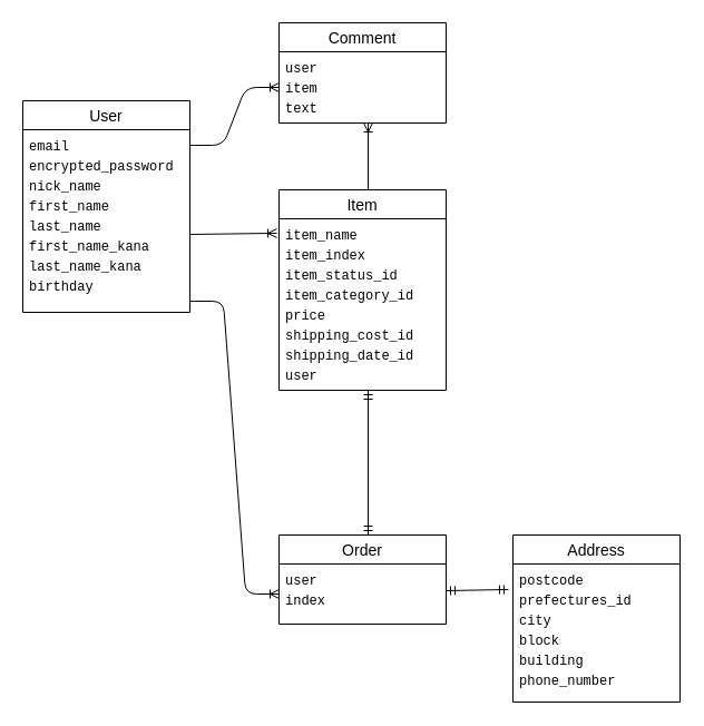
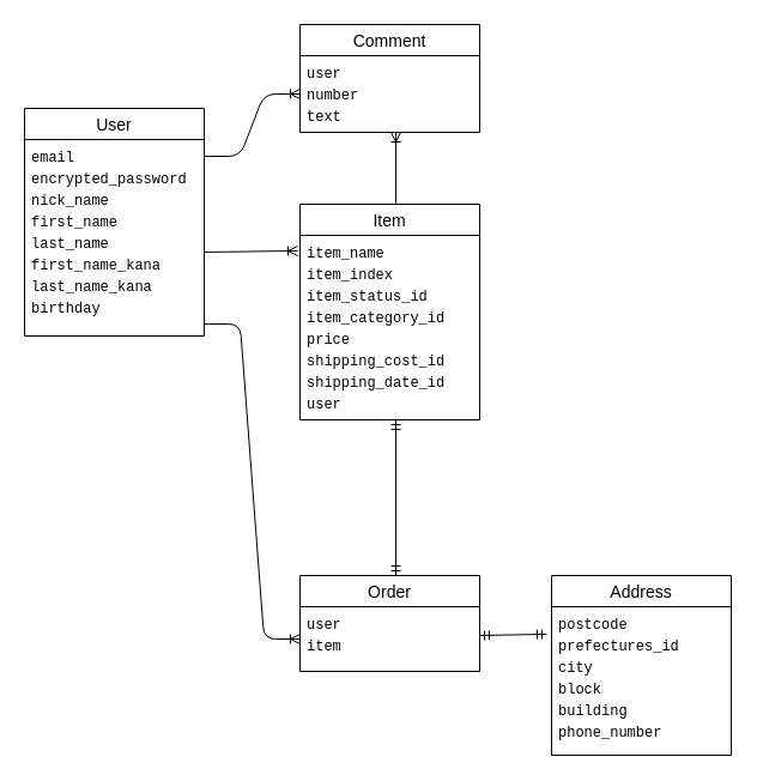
- <mxCell id="11" value="&lt;div style=&quot;font-family: Menlo, Monaco, &amp;quot;Courier New&amp;quot;, monospace; line-height: 18px; white-space: pre;&quot;&gt;&lt;div style=&quot;&quot;&gt;&lt;span style=&quot;background-color: rgb(255, 255, 255);&quot;&gt;&lt;font style=&quot;color: rgb(0, 0, 0);&quot;&gt;user&lt;/font&gt;&lt;/span&gt;&lt;/div&gt;&lt;div style=&quot;&quot;&gt;&lt;span style=&quot;background-color: rgb(255, 255, 255); color: rgb(204, 204, 204);&quot;&gt;&lt;font style=&quot;color: rgb(0, 0, 0);&quot;&gt;item&lt;/font&gt;&lt;/span&gt;&lt;/div&gt;&lt;div style=&quot;&quot;&gt;&lt;font color=&quot;#000000&quot;&gt;&lt;span style=&quot;background-color: rgb(255, 255, 255);&quot;&gt;text&lt;/span&gt;&lt;/font&gt;&lt;/div&gt;&lt;/div&gt;" style="text;strokeColor=none;fillColor=none;spacingLeft=4;spacingRight=4;overflow=hidden;rotatable=0;points=[[0,0.5],[1,0.5]];portConstraint=eastwest;fontSize=12;whiteSpace=wrap;html=1;" vertex="1" parent="10"><mxGeometry y="26" width="150" height="64" as="geometry" /></mxCell>
+ <mxCell id="11" value="&lt;div style=&quot;font-family: Menlo, Monaco, &amp;quot;Courier New&amp;quot;, monospace; line-height: 18px; white-space: pre;&quot;&gt;&lt;div style=&quot;&quot;&gt;&lt;span style=&quot;background-color: rgb(255, 255, 255);&quot;&gt;&lt;font style=&quot;color: rgb(0, 0, 0);&quot;&gt;user&lt;/font&gt;&lt;/span&gt;&lt;/div&gt;&lt;div style=&quot;&quot;&gt;&lt;span style=&quot;background-color: rgb(255, 255, 255); color: rgb(204, 204, 204);&quot;&gt;&lt;font style=&quot;color: rgb(0, 0, 0);&quot;&gt;number&lt;/font&gt;&lt;/span&gt;&lt;/div&gt;&lt;div style=&quot;&quot;&gt;&lt;font color=&quot;#000000&quot;&gt;&lt;span style=&quot;background-color: rgb(255, 255, 255);&quot;&gt;text&lt;/span&gt;&lt;/font&gt;&lt;/div&gt;&lt;/div&gt;" style="text;strokeColor=none;fillColor=none;spacingLeft=4;spacingRight=4;overflow=hidden;rotatable=0;points=[[0,0.5],[1,0.5]];portConstraint=eastwest;fontSize=12;whiteSpace=wrap;html=1;" vertex="1" parent="10"><mxGeometry y="26" width="150" height="64" as="geometry" /></mxCell>
- <mxCell id="7" value="&lt;div style=&quot;font-family: Menlo, Monaco, &amp;quot;Courier New&amp;quot;, monospace; font-weight: normal; font-size: 12px; line-height: 18px; white-space: pre;&quot;&gt;&lt;div style=&quot;&quot;&gt;&lt;span style=&quot;background-color: rgb(255, 255, 255);&quot;&gt;&lt;font style=&quot;color: rgb(0, 0, 0);&quot;&gt;user&lt;/font&gt;&lt;/span&gt;&lt;/div&gt;&lt;div style=&quot;&quot;&gt;&lt;span style=&quot;background-color: rgb(255, 255, 255); color: rgb(204, 204, 204);&quot;&gt;&lt;font style=&quot;color: rgb(0, 0, 0);&quot;&gt;index&lt;/font&gt;&lt;/span&gt;&lt;/div&gt;&lt;/div&gt;" style="text;strokeColor=none;fillColor=none;spacingLeft=4;spacingRight=4;overflow=hidden;rotatable=0;points=[[0,0.5],[1,0.5]];portConstraint=eastwest;fontSize=12;whiteSpace=wrap;html=1;" parent="6" vertex="1"><mxGeometry y="26" width="150" height="54" as="geometry" /></mxCell>
+ <mxCell id="7" value="&lt;div style=&quot;font-family: Menlo, Monaco, &amp;quot;Courier New&amp;quot;, monospace; font-weight: normal; font-size: 12px; line-height: 18px; white-space: pre;&quot;&gt;&lt;div style=&quot;&quot;&gt;&lt;span style=&quot;background-color: rgb(255, 255, 255);&quot;&gt;&lt;font style=&quot;color: rgb(0, 0, 0);&quot;&gt;user&lt;/font&gt;&lt;/span&gt;&lt;/div&gt;&lt;div style=&quot;&quot;&gt;&lt;span style=&quot;background-color: rgb(255, 255, 255); color: rgb(204, 204, 204);&quot;&gt;&lt;font style=&quot;color: rgb(0, 0, 0);&quot;&gt;item&lt;/font&gt;&lt;/span&gt;&lt;/div&gt;&lt;/div&gt;" style="text;strokeColor=none;fillColor=none;spacingLeft=4;spacingRight=4;overflow=hidden;rotatable=0;points=[[0,0.5],[1,0.5]];portConstraint=eastwest;fontSize=12;whiteSpace=wrap;html=1;" parent="6" vertex="1"><mxGeometry y="26" width="150" height="54" as="geometry" /></mxCell>
